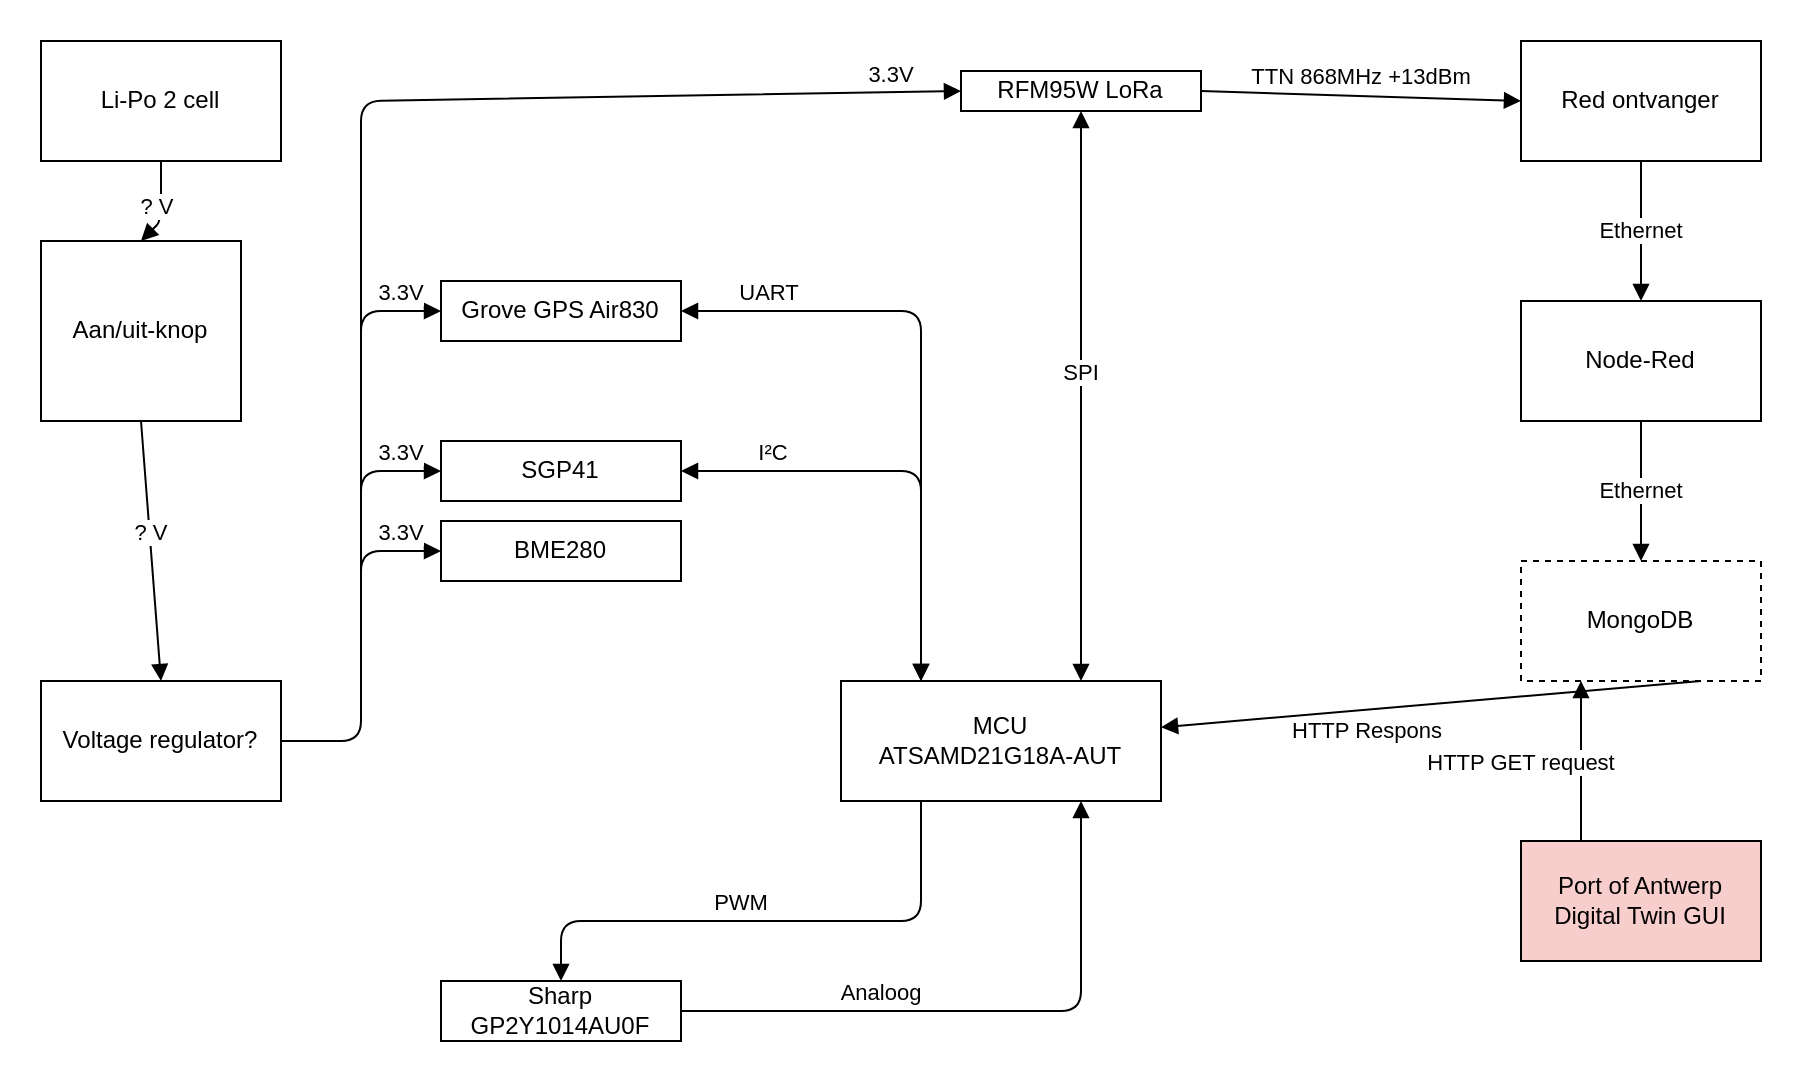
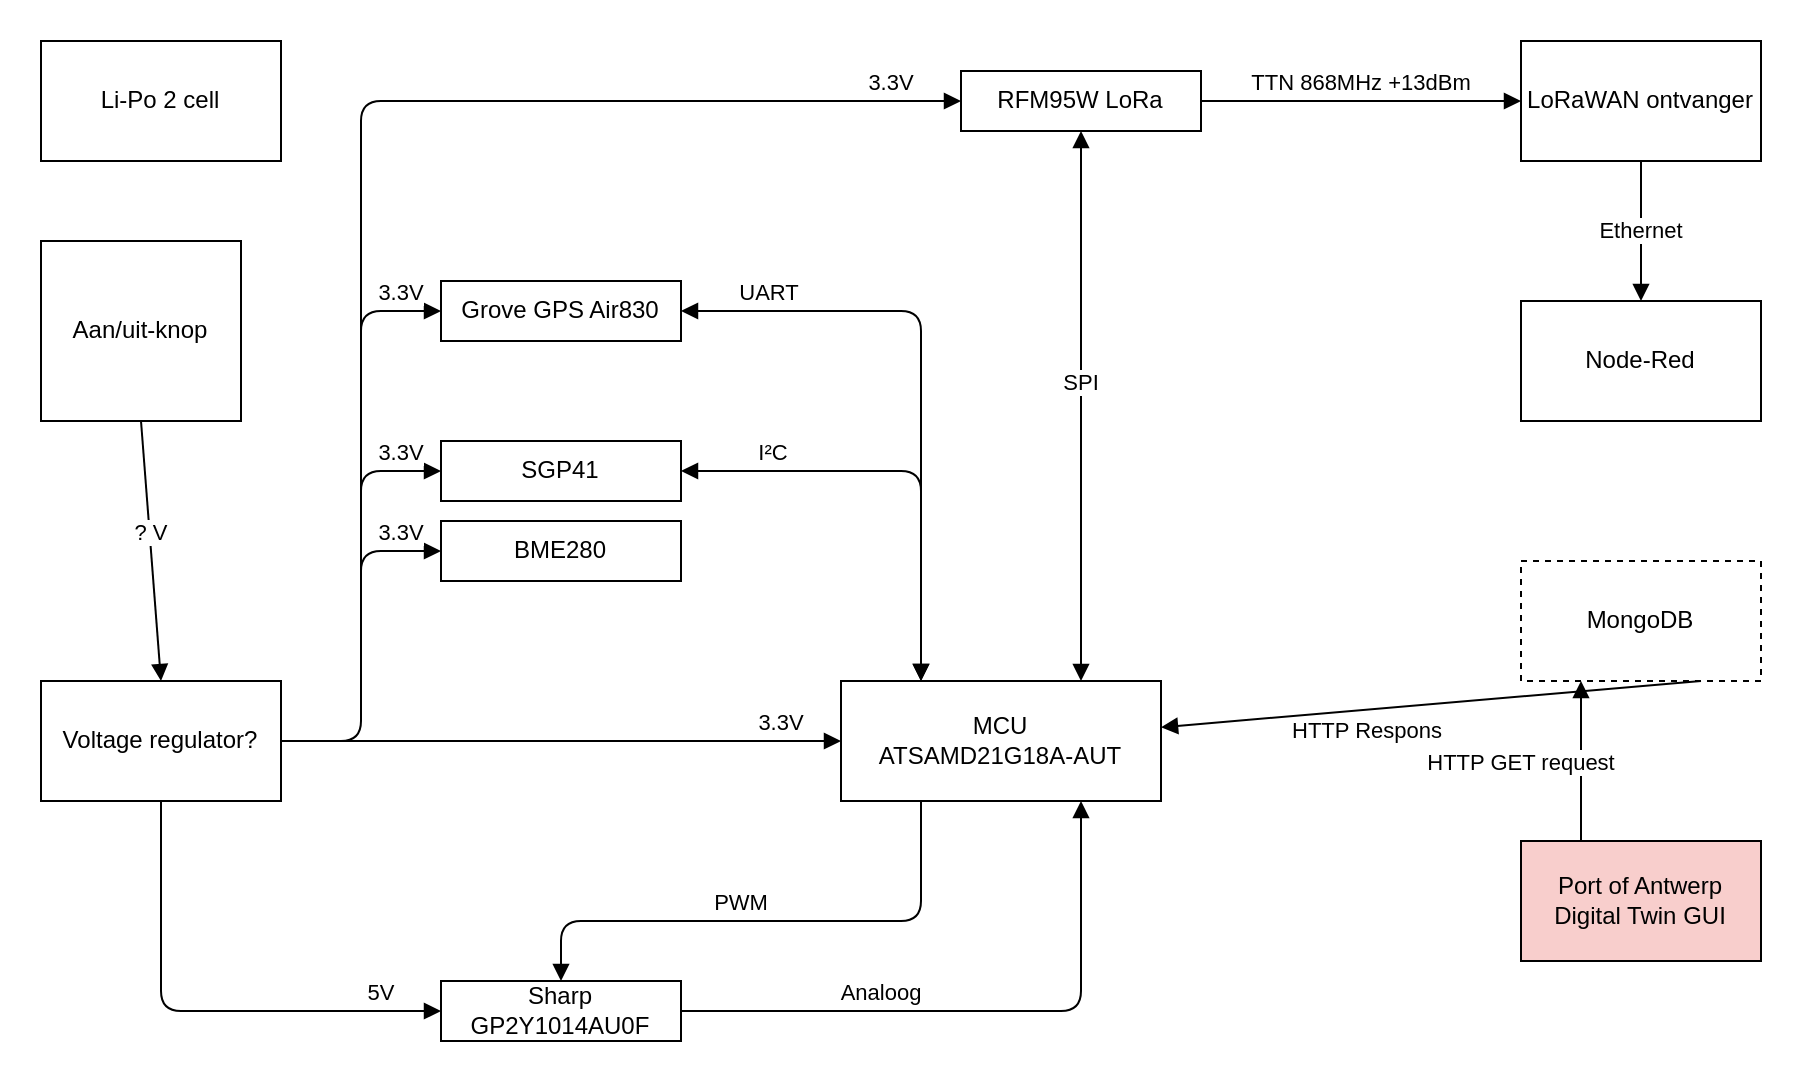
- <mxCell id="21" value="RFM95W LoRa" style="rounded=0;whiteSpace=wrap;html=1;" parent="1" vertex="1"><mxGeometry x="480" y="35" width="120" height="20" as="geometry" /></mxCell>
+ <mxCell id="21" value="RFM95W LoRa" style="rounded=0;whiteSpace=wrap;html=1;" parent="1" vertex="1"><mxGeometry x="480" y="35" width="120" height="30" as="geometry" /></mxCell>
- <mxCell id="15" value="Red ontvanger" style="rounded=0;whiteSpace=wrap;html=1;" parent="1" vertex="1"><mxGeometry x="760" y="20" width="120" height="60" as="geometry" /></mxCell>
+ <mxCell id="15" value="LoRaWAN ontvanger" style="rounded=0;whiteSpace=wrap;html=1;" parent="1" vertex="1"><mxGeometry x="760" y="20" width="120" height="60" as="geometry" /></mxCell>
- <mxCell id="4" value="? V" style="html=1;verticalAlign=bottom;endArrow=block;exitX=0.5;exitY=1;exitDx=0;exitDy=0;entryX=0.5;entryY=0;entryDx=0;entryDy=0;" parent="1" source="3" target="2" edge="1"><mxGeometry x="0.5" width="80" relative="1" as="geometry"><mxPoint x="300" y="219.5" as="sourcePoint" /><mxPoint x="320" y="280" as="targetPoint" /><Array as="points"><mxPoint x="80" y="110" /></Array><mxPoint as="offset" /></mxGeometry></mxCell>
- <mxCell id="30" value="Ethernet" style="html=1;verticalAlign=bottom;endArrow=block;exitX=0.5;exitY=1;exitDx=0;exitDy=0;" edge="1" parent="1" source="29" target="16"><mxGeometry x="0.25" width="80" relative="1" as="geometry"><mxPoint x="960" y="220" as="sourcePoint" /><mxPoint x="960" y="300" as="targetPoint" /><mxPoint as="offset" /></mxGeometry></mxCell>
+ <mxCell id="10" value="3.3V" style="html=1;verticalAlign=bottom;endArrow=block;entryX=0;entryY=0.5;entryDx=0;entryDy=0;exitX=1;exitY=0.5;exitDx=0;exitDy=0;" parent="1" source="31" target="7" edge="1"><mxGeometry x="0.786" width="80" relative="1" as="geometry"><mxPoint x="130" y="370" as="sourcePoint" /><mxPoint x="230" y="395" as="targetPoint" /><Array as="points" /><mxPoint as="offset" /></mxGeometry></mxCell>
+ <mxCell id="9" value="5V" style="html=1;verticalAlign=bottom;endArrow=block;exitX=0.5;exitY=1;exitDx=0;exitDy=0;entryX=0;entryY=0.5;entryDx=0;entryDy=0;" parent="1" source="31" target="8" edge="1"><mxGeometry x="0.755" width="80" relative="1" as="geometry"><mxPoint x="80" y="440" as="sourcePoint" /><mxPoint x="430" y="575" as="targetPoint" /><Array as="points"><mxPoint x="80" y="505" /></Array><mxPoint as="offset" /></mxGeometry></mxCell>
